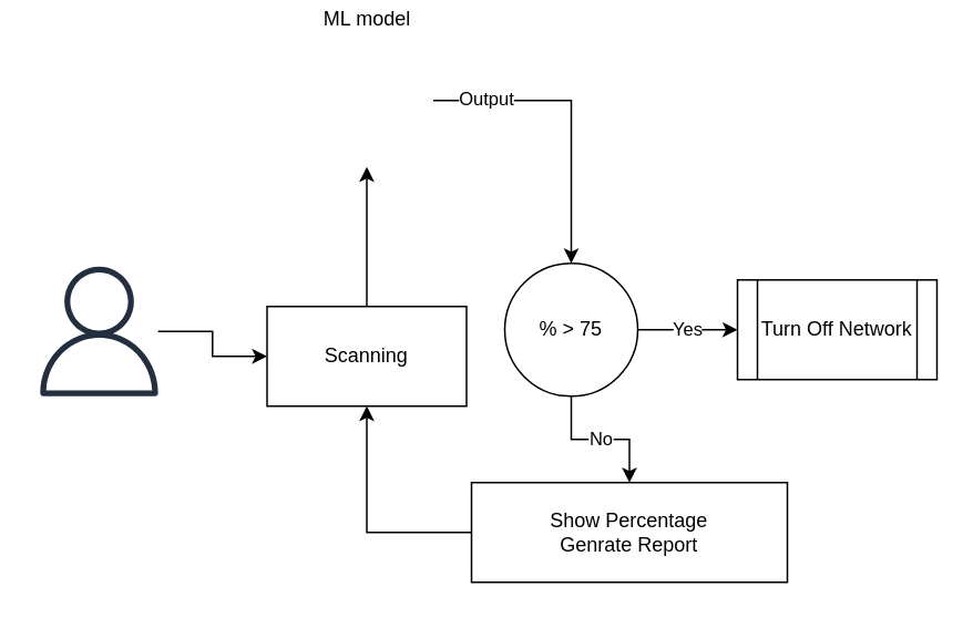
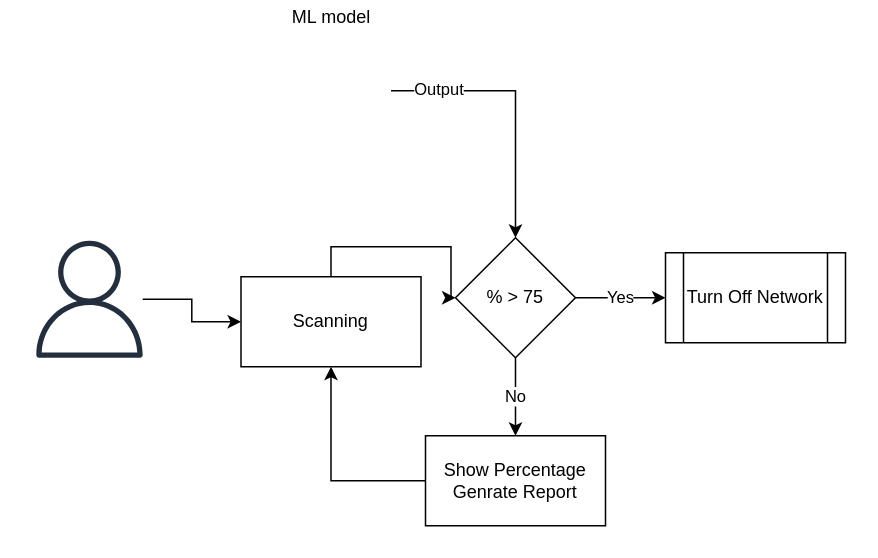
- <mxCell id="4" style="edgeStyle=orthogonalEdgeStyle;rounded=0;orthogonalLoop=1;jettySize=auto;html=1;exitX=0.5;exitY=0;exitDx=0;exitDy=0;" edge="1" parent="1" source="5" target="8"><mxGeometry relative="1" as="geometry" /></mxCell>
+ <mxCell id="4" style="edgeStyle=orthogonalEdgeStyle;rounded=0;orthogonalLoop=1;jettySize=auto;html=1;exitX=0.5;exitY=0;exitDx=0;exitDy=0;" edge="1" parent="1" source="5" target="11"><mxGeometry relative="1" as="geometry" /></mxCell>
- <mxCell id="11" value="% &amp;gt; 75" style="ellipse;whiteSpace=wrap;html=1;" vertex="1" parent="1"><mxGeometry x="303" y="158" width="80" height="80" as="geometry" /></mxCell>
+ <mxCell id="11" value="% &amp;gt; 75" style="rhombus;whiteSpace=wrap;html=1;" vertex="1" parent="1"><mxGeometry x="303" y="158" width="80" height="80" as="geometry" /></mxCell>
- <mxCell id="13" value="Show Percentage&lt;br&gt;Genrate Report" style="rounded=0;whiteSpace=wrap;html=1;" vertex="1" parent="1"><mxGeometry x="283" y="290" width="190" height="60" as="geometry" /></mxCell>
+ <mxCell id="13" value="Show Percentage&lt;br&gt;Genrate Report" style="rounded=0;whiteSpace=wrap;html=1;" vertex="1" parent="1"><mxGeometry x="283" y="290" width="120" height="60" as="geometry" /></mxCell>
